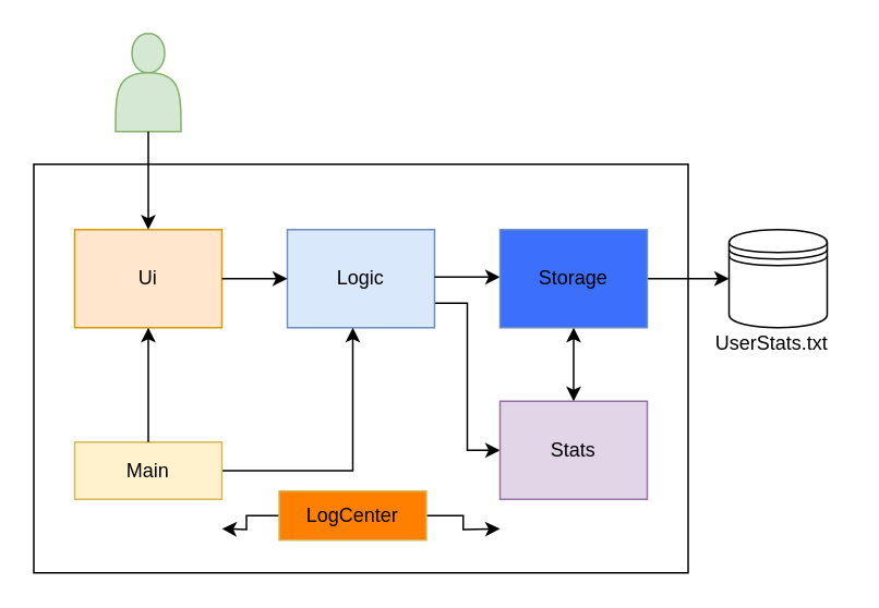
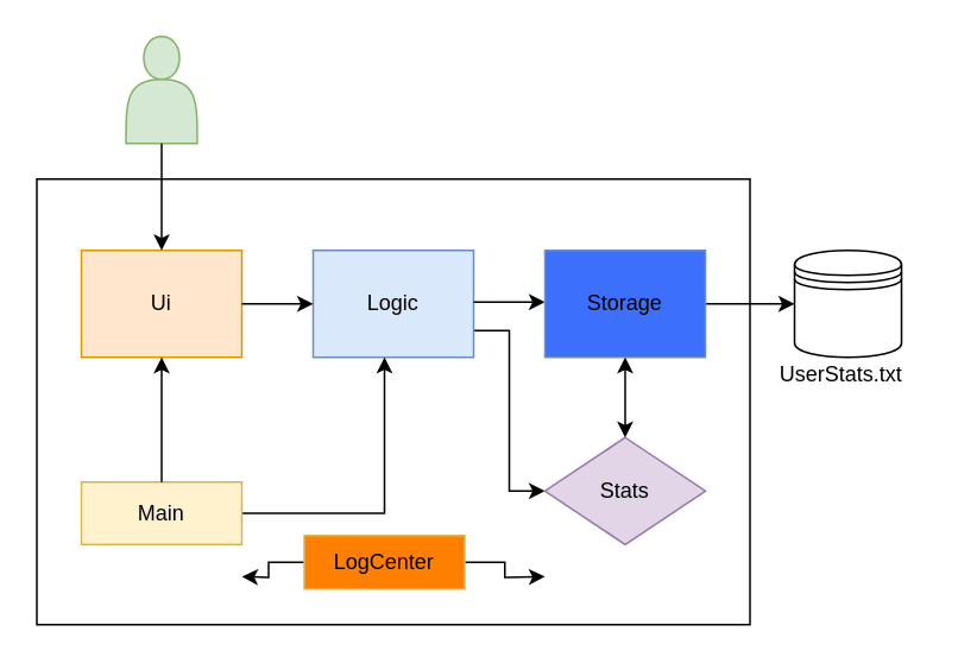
- <mxCell id="8" value="Stats" style="rounded=0;whiteSpace=wrap;html=1;fillColor=#e1d5e7;strokeColor=#9673a6;" parent="1" vertex="1"><mxGeometry x="305" y="245" width="90" height="60" as="geometry" /></mxCell>
+ <mxCell id="8" value="Stats" style="rhombus;whiteSpace=wrap;html=1;fillColor=#e1d5e7;strokeColor=#9673a6;" parent="1" vertex="1"><mxGeometry x="305" y="245" width="90" height="60" as="geometry" /></mxCell>
